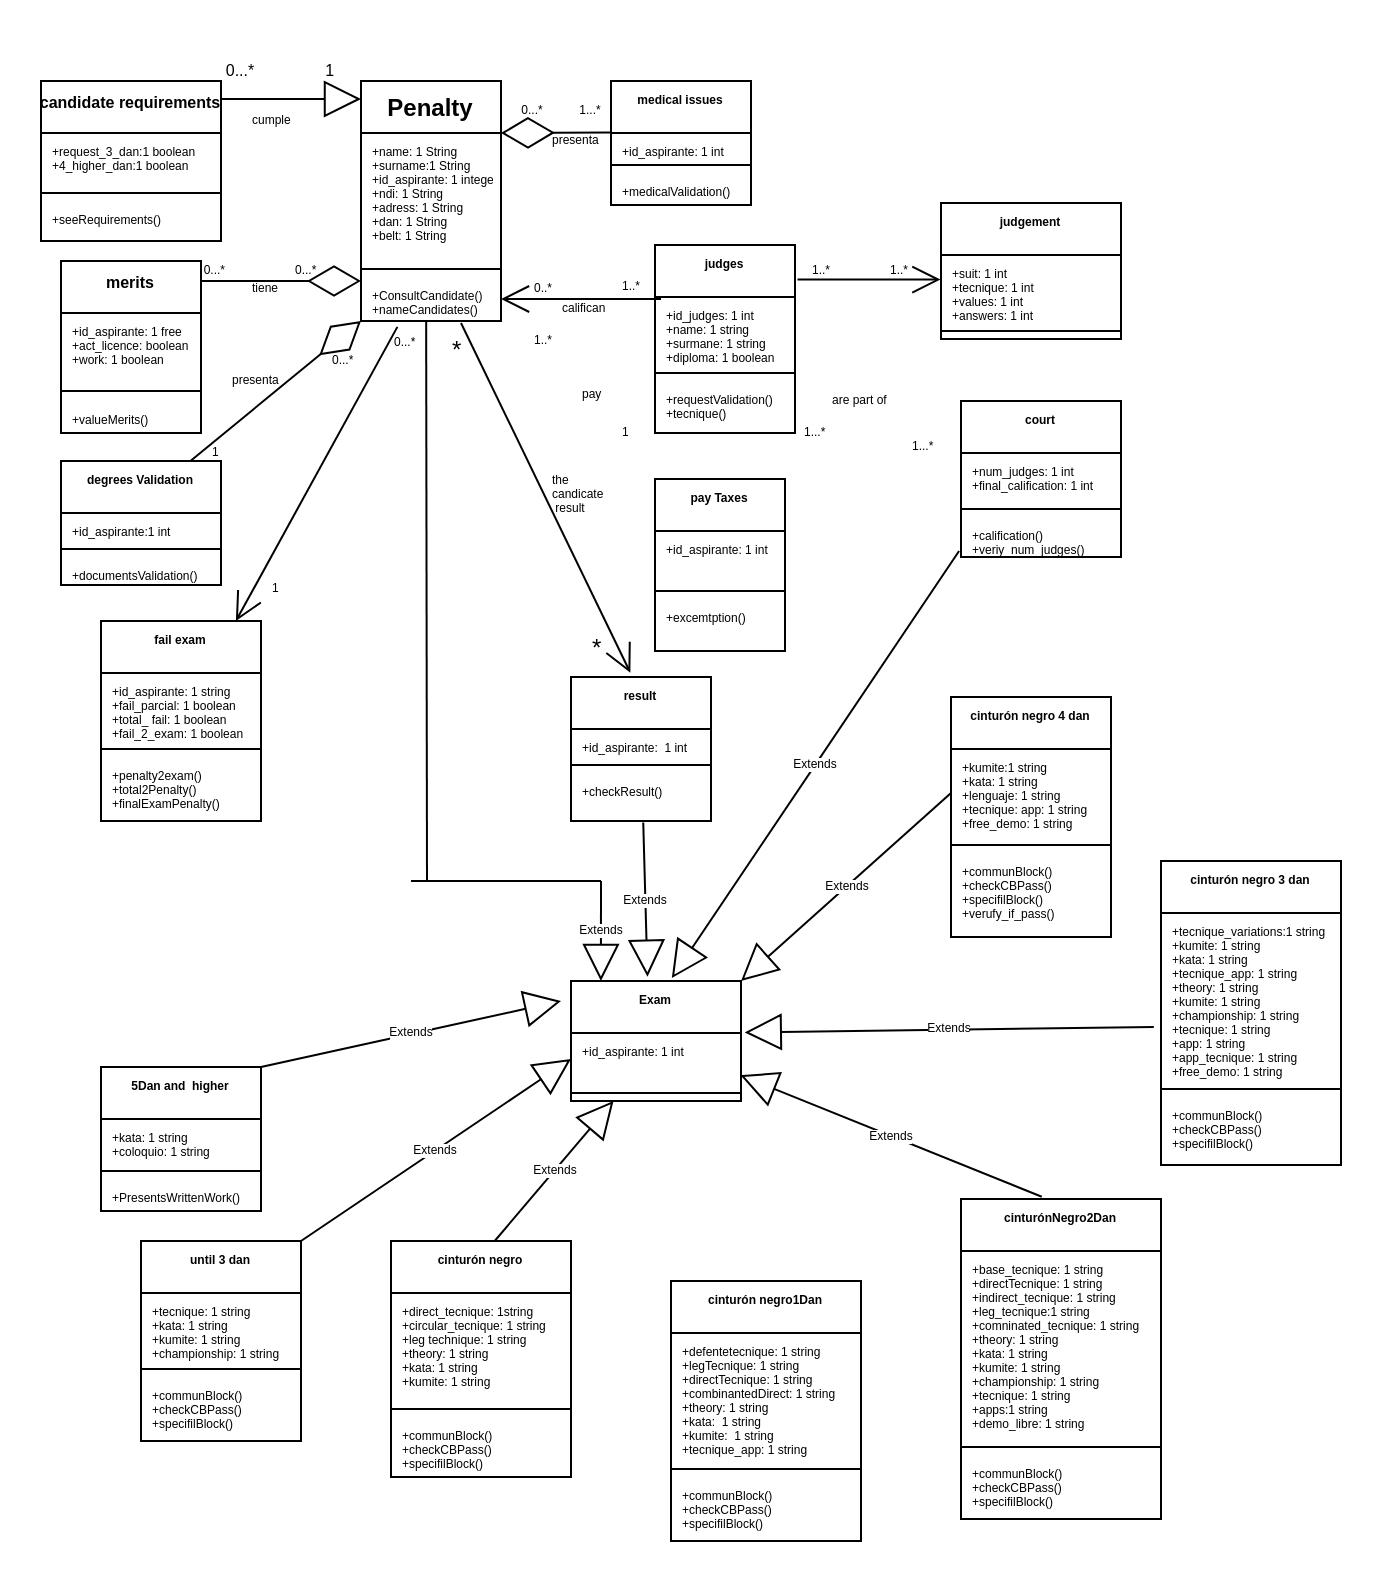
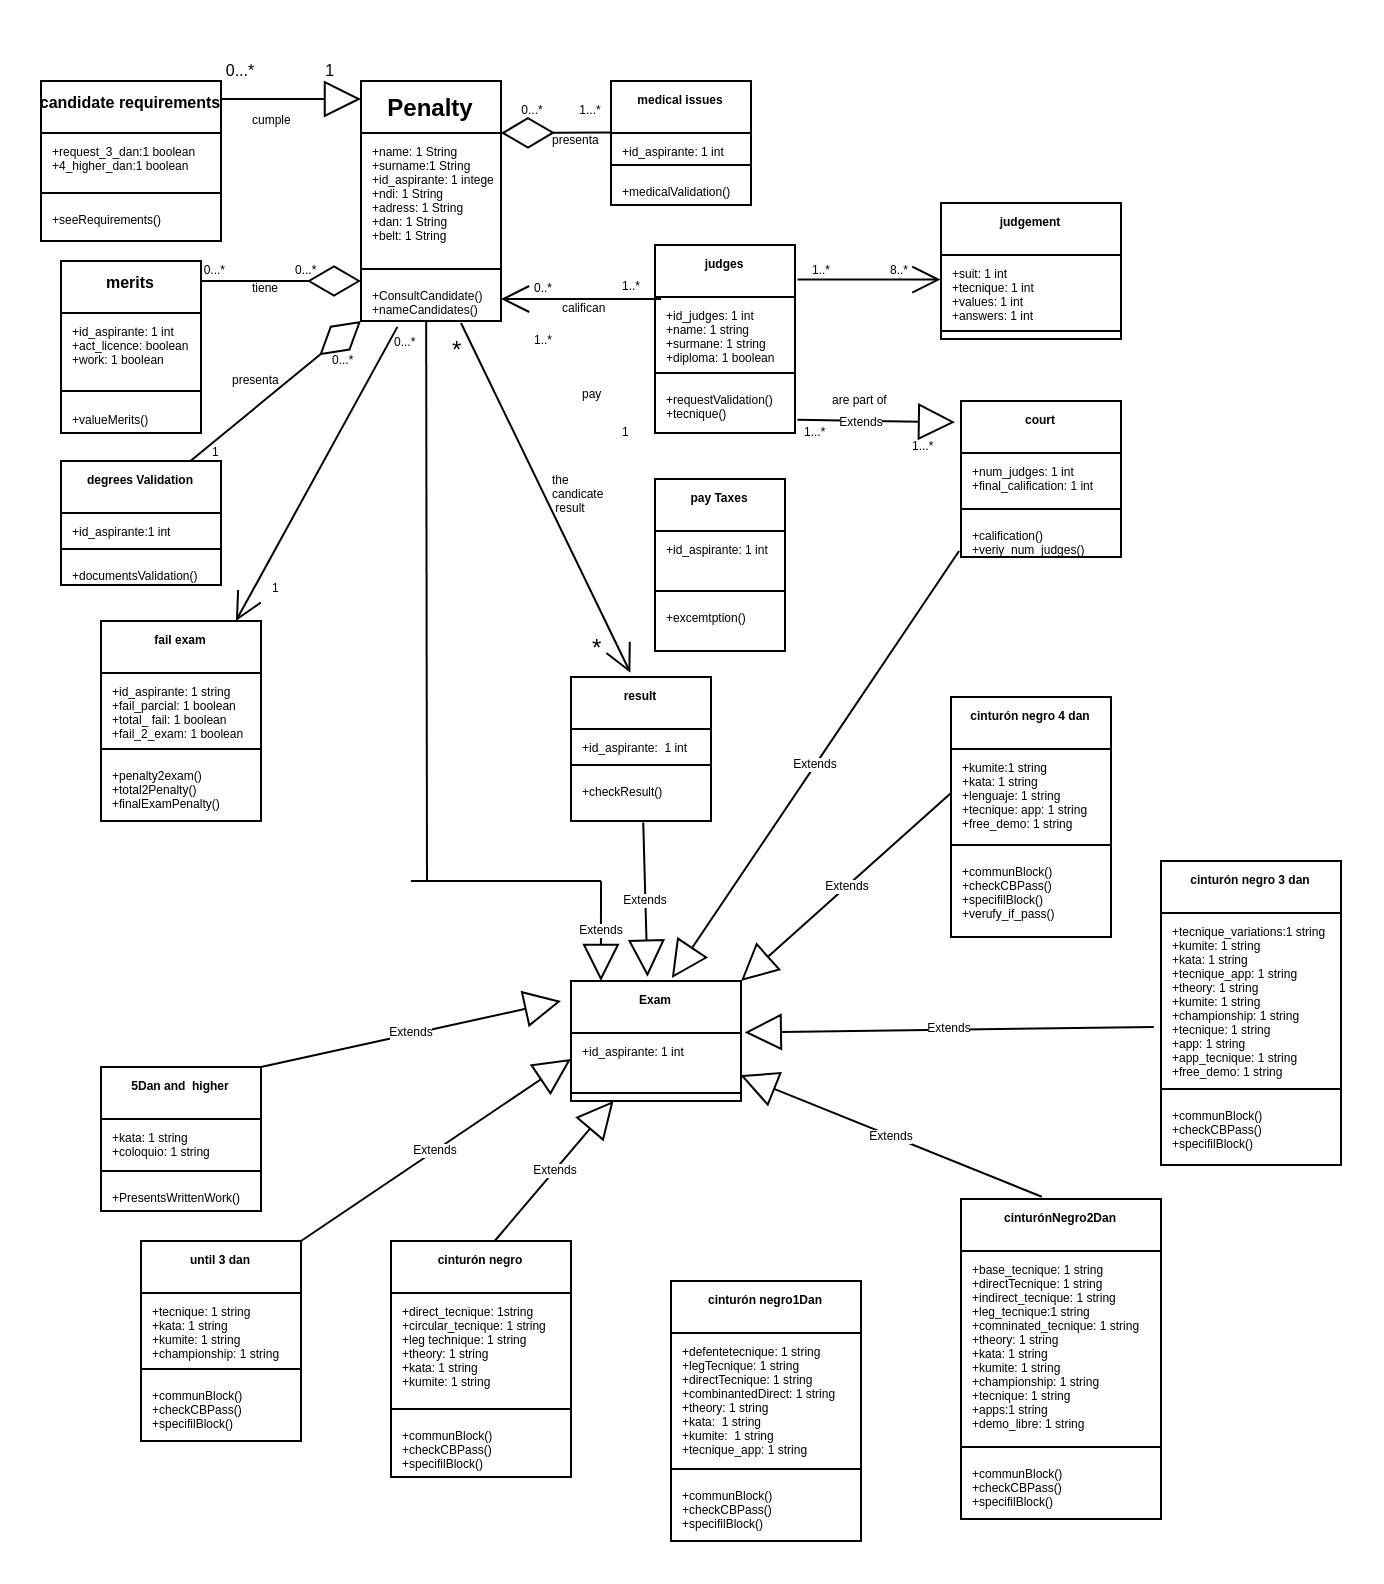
- <mxCell id="47" value="1..*                  1..*" style="text;strokeColor=none;fillColor=none;align=left;verticalAlign=top;spacingLeft=4;spacingRight=4;overflow=hidden;rotatable=0;points=[[0,0.5],[1,0.5]];portConstraint=eastwest;fontSize=6;" vertex="1" parent="1"><mxGeometry x="400" y="125" width="100" height="26" as="geometry" /></mxCell>
+ <mxCell id="47" value="1..*                  8..*" style="text;strokeColor=none;fillColor=none;align=left;verticalAlign=top;spacingLeft=4;spacingRight=4;overflow=hidden;rotatable=0;points=[[0,0.5],[1,0.5]];portConstraint=eastwest;fontSize=6;" vertex="1" parent="1"><mxGeometry x="400" y="125" width="100" height="26" as="geometry" /></mxCell>
- <mxCell id="13" value="+id_aspirante: 1 free&#10;+act_licence: boolean&#10;+work: 1 boolean" style="text;strokeColor=none;fillColor=none;align=left;verticalAlign=top;spacingLeft=4;spacingRight=4;overflow=hidden;rotatable=0;points=[[0,0.5],[1,0.5]];portConstraint=eastwest;fontSize=6;" vertex="1" parent="12"><mxGeometry y="26" width="70" height="34" as="geometry" /></mxCell>
+ <mxCell id="13" value="+id_aspirante: 1 int&#10;+act_licence: boolean&#10;+work: 1 boolean" style="text;strokeColor=none;fillColor=none;align=left;verticalAlign=top;spacingLeft=4;spacingRight=4;overflow=hidden;rotatable=0;points=[[0,0.5],[1,0.5]];portConstraint=eastwest;fontSize=6;" vertex="1" parent="12"><mxGeometry y="26" width="70" height="34" as="geometry" /></mxCell>
+ <mxCell id="52" value="Extends" style="endArrow=block;endSize=16;endFill=0;html=1;rounded=0;fontSize=6;exitX=1.017;exitY=0.747;exitDx=0;exitDy=0;exitPerimeter=0;entryX=-0.037;entryY=0.136;entryDx=0;entryDy=0;entryPerimeter=0;" edge="1" parent="1" source="38" target="48"><mxGeometry x="-0.193" y="-1" width="160" relative="1" as="geometry"><mxPoint x="330" y="250" as="sourcePoint" /><mxPoint x="490" y="250" as="targetPoint" /><mxPoint as="offset" /></mxGeometry></mxCell>
